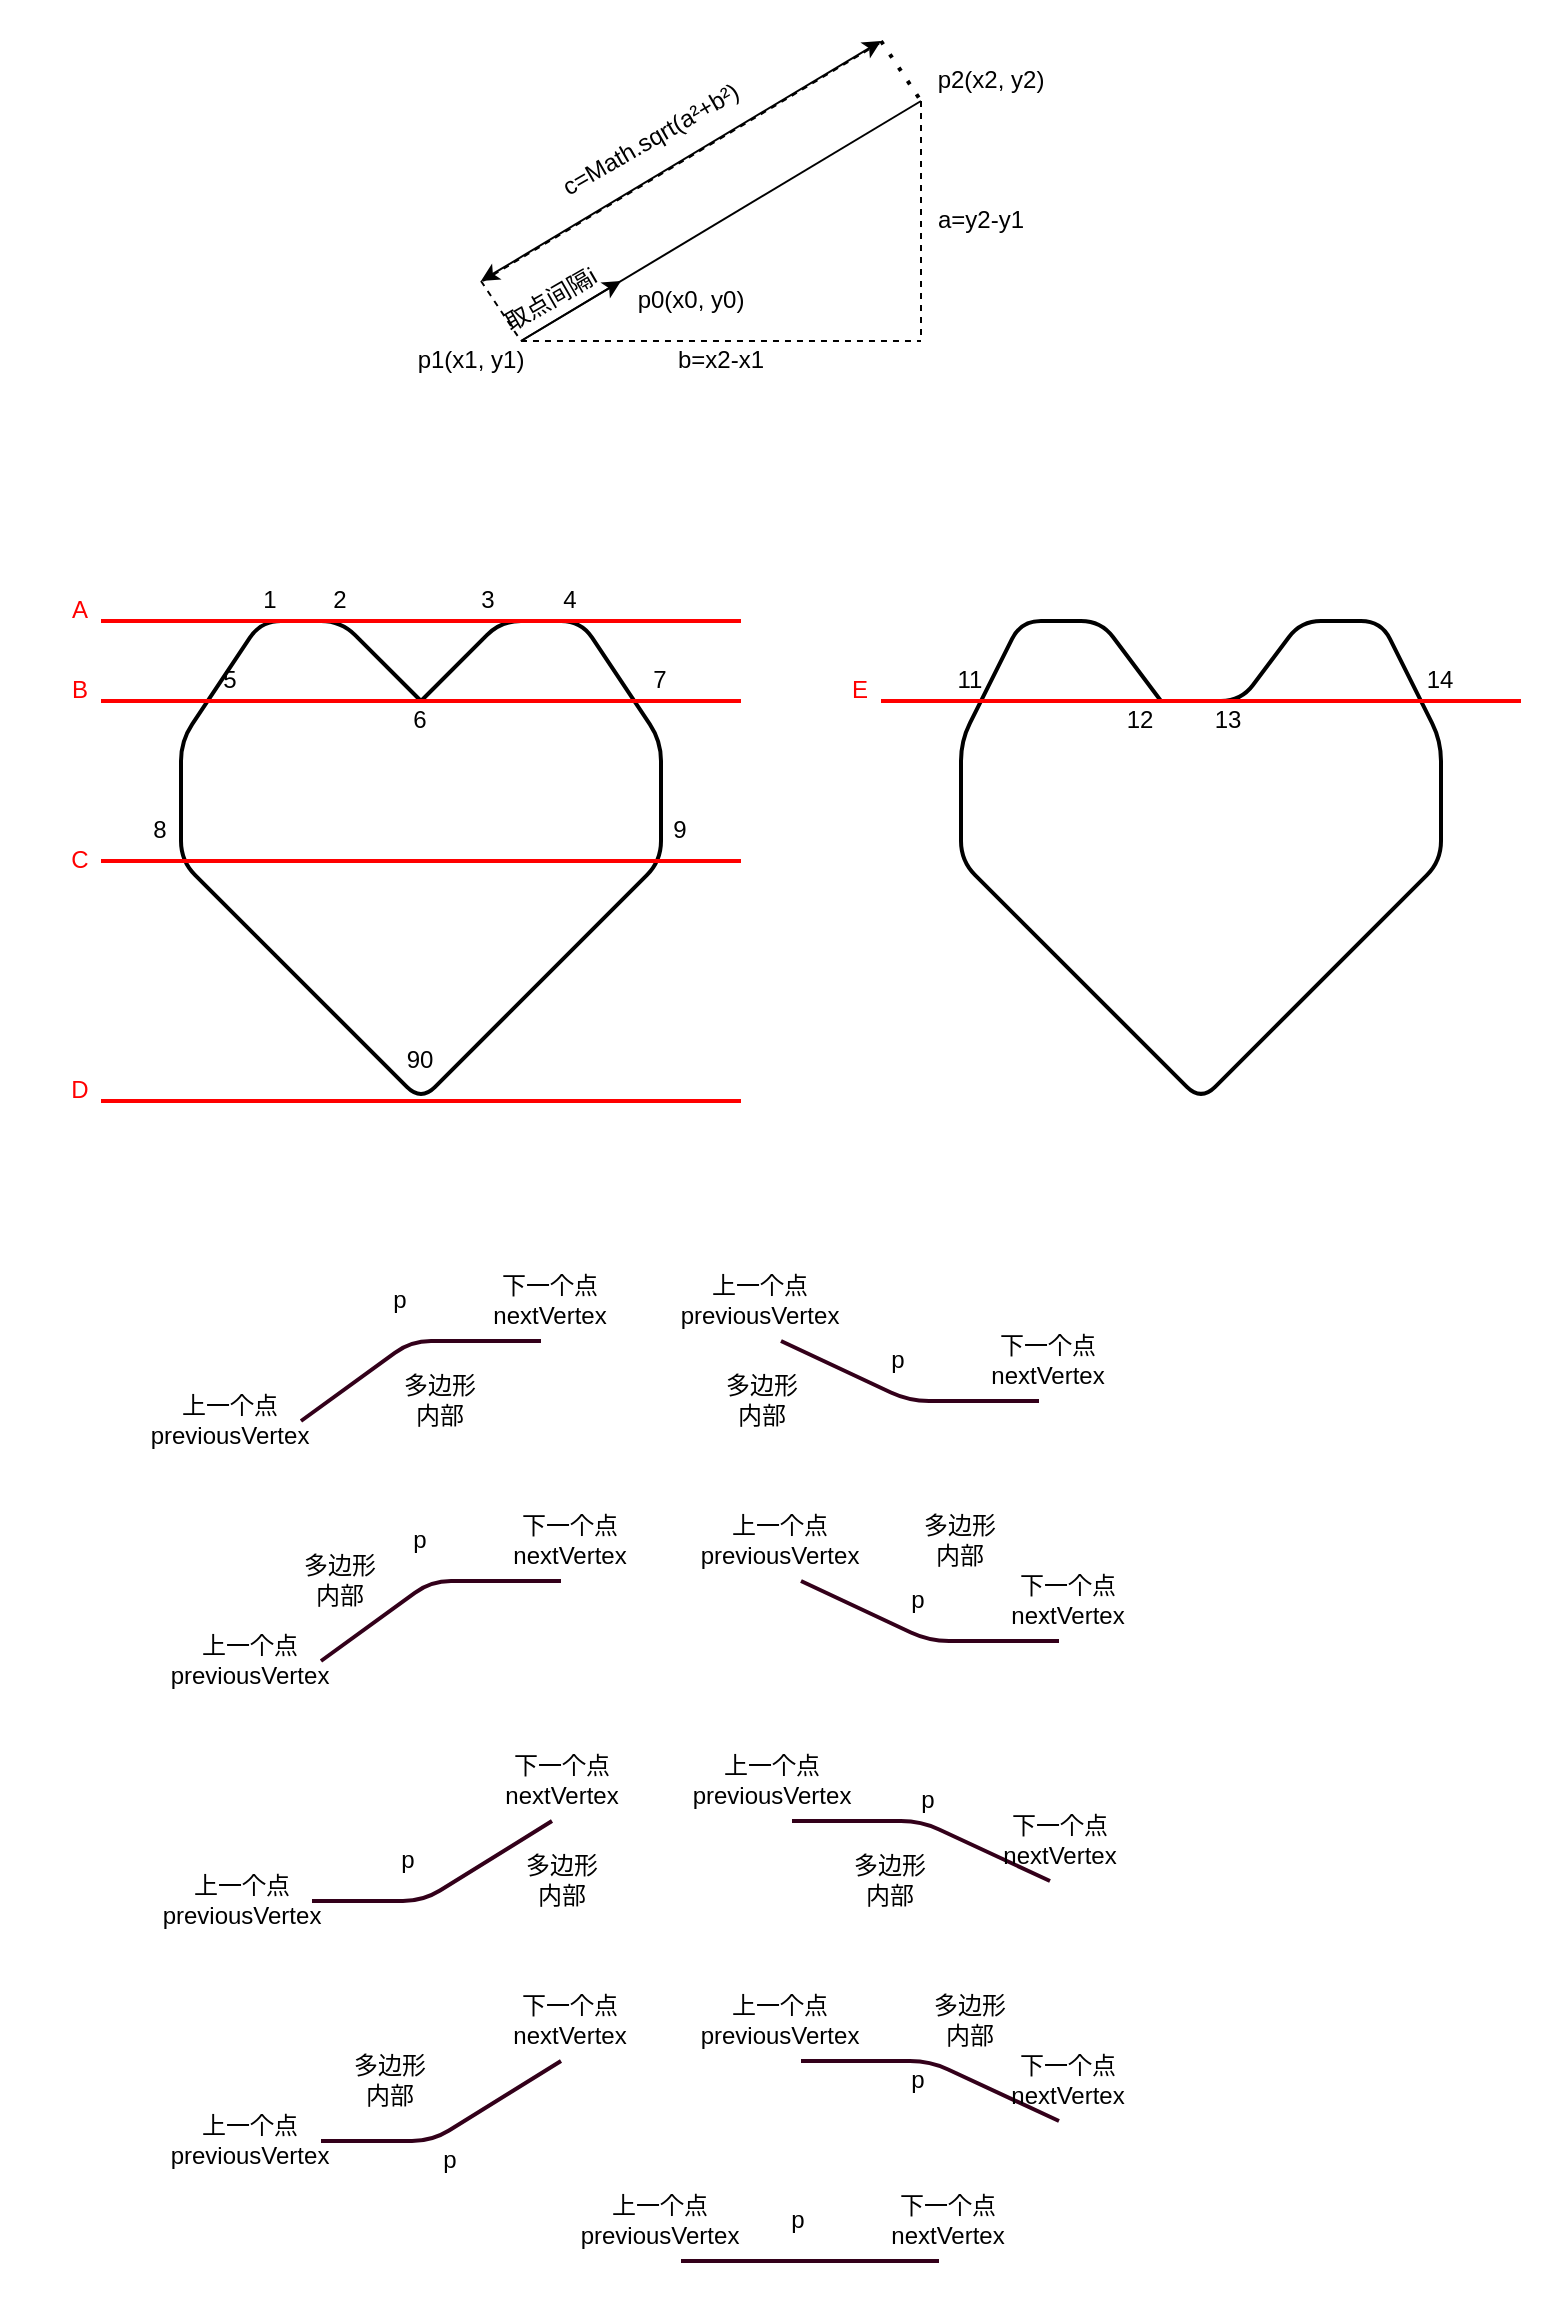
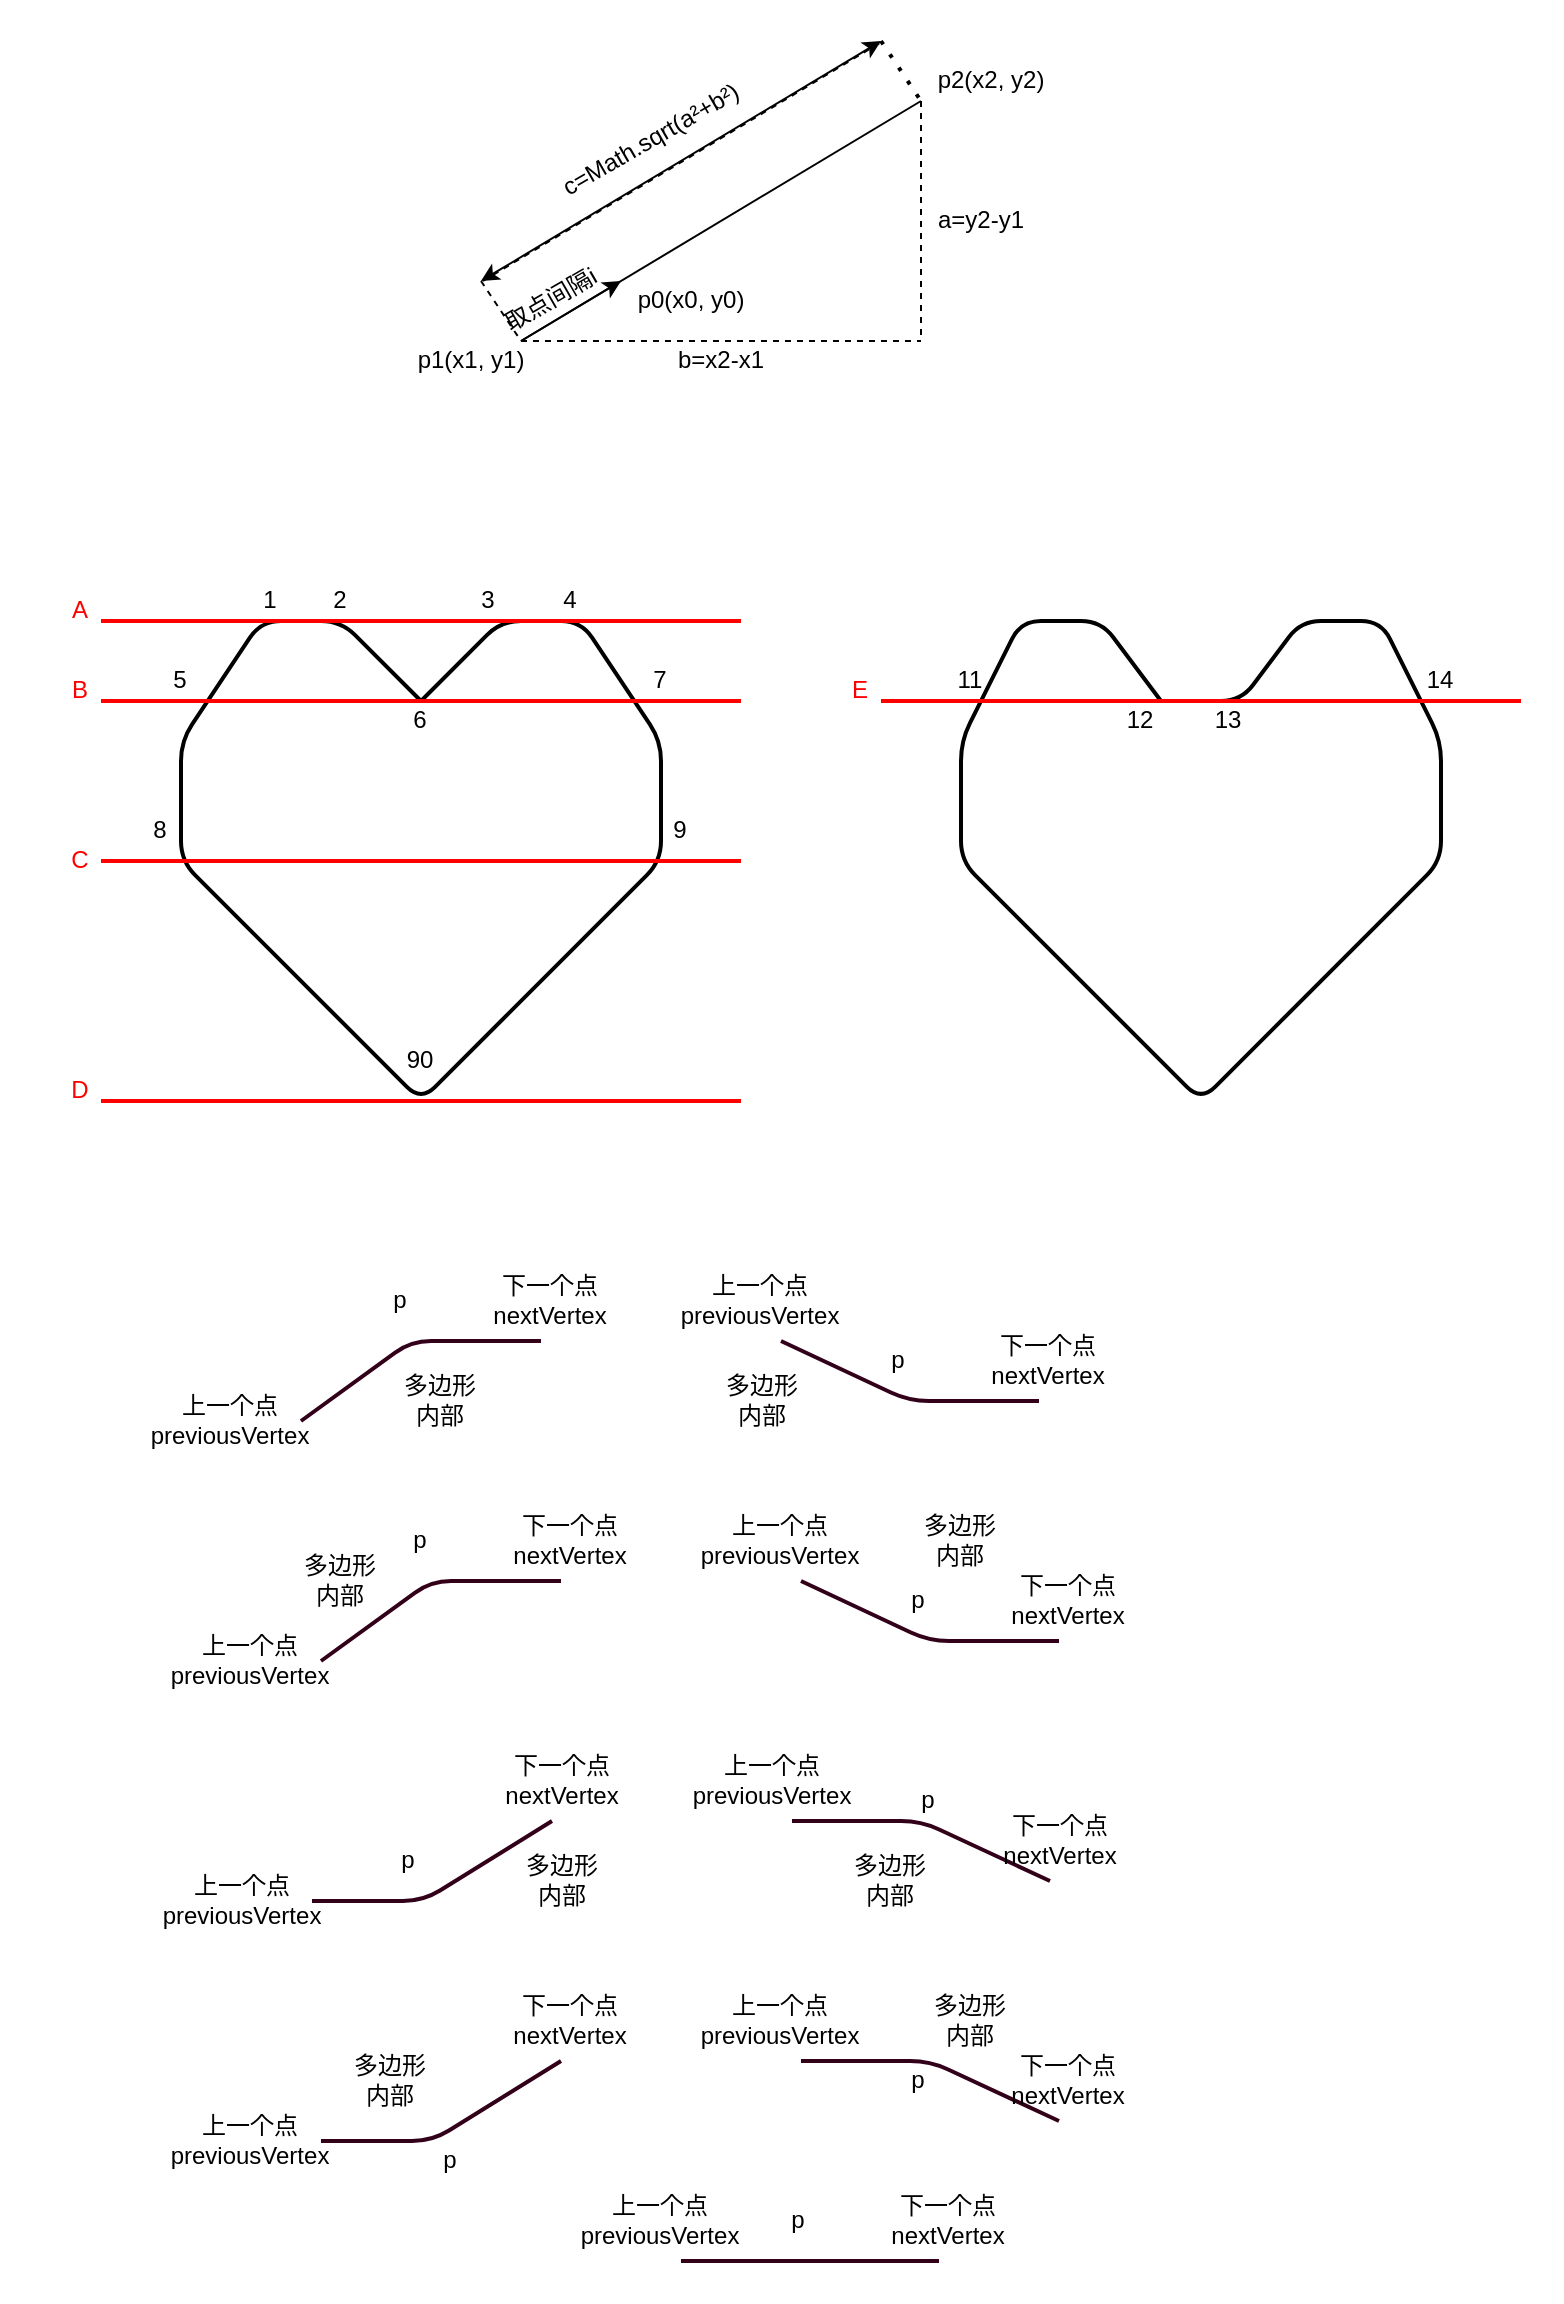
- <mxCell id="31" value="5" style="text;html=1;strokeColor=none;fillColor=none;align=center;verticalAlign=middle;whiteSpace=wrap;rounded=0;" vertex="1" parent="1"><mxGeometry x="95" y="330" width="40" height="20" as="geometry" /></mxCell>
+ <mxCell id="31" value="5" style="text;html=1;strokeColor=none;fillColor=none;align=center;verticalAlign=middle;whiteSpace=wrap;rounded=0;" vertex="1" parent="1"><mxGeometry x="70" y="330" width="40" height="20" as="geometry" /></mxCell>
